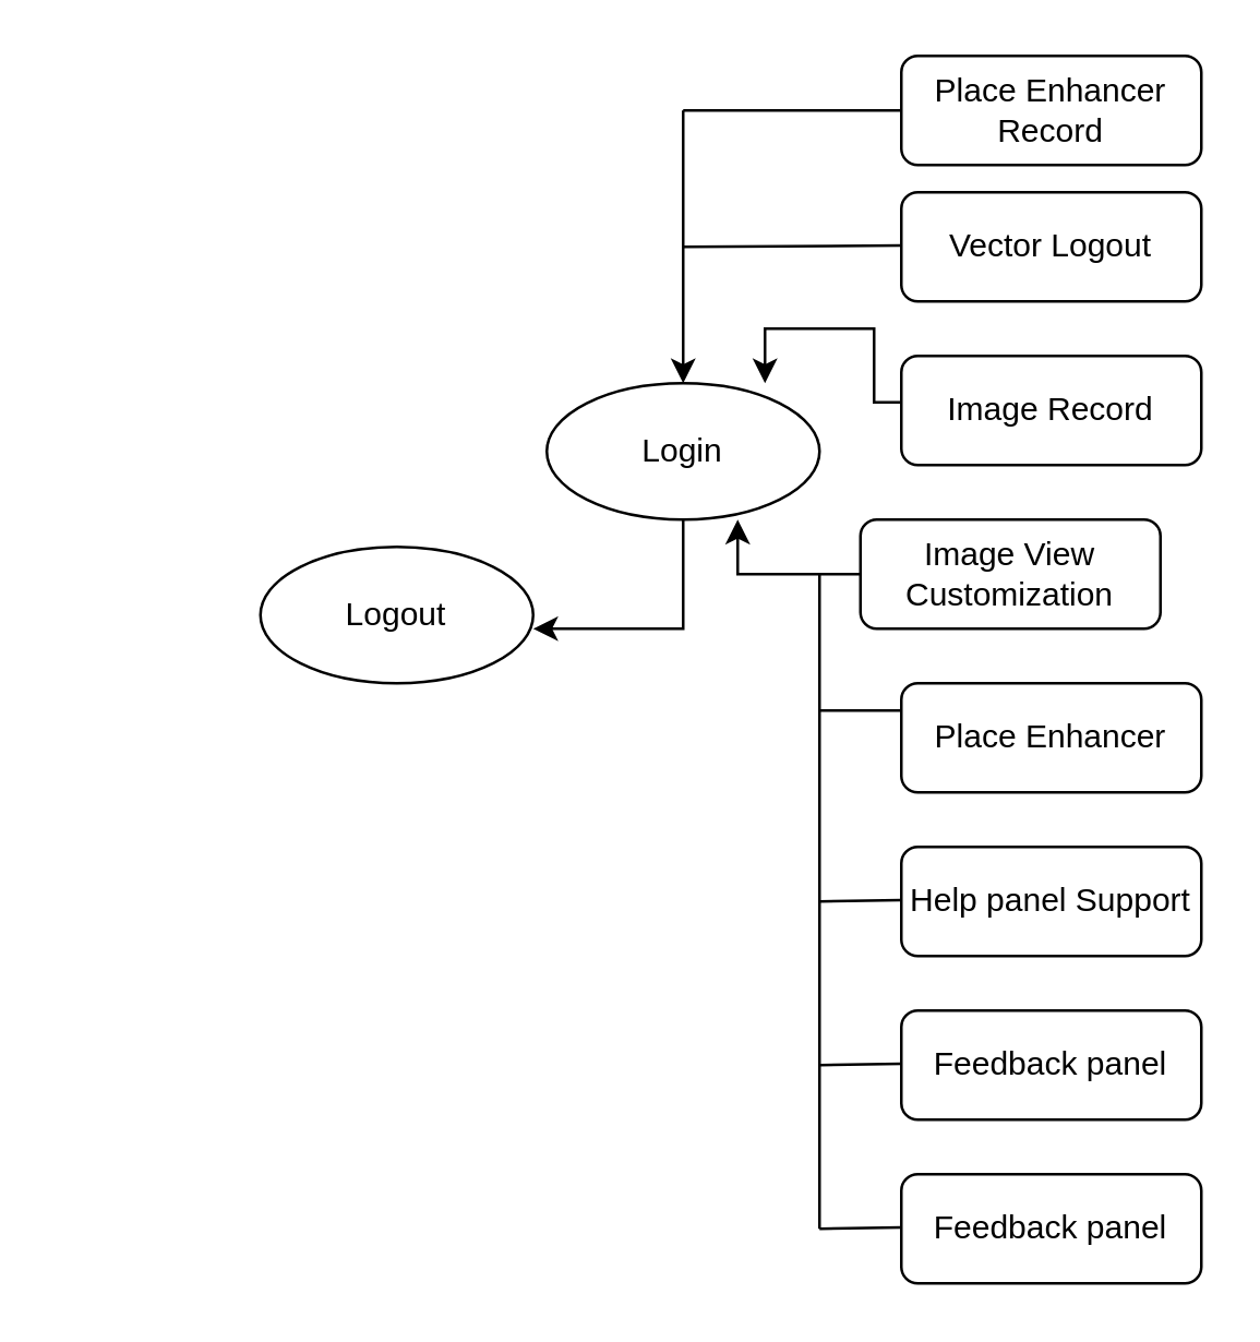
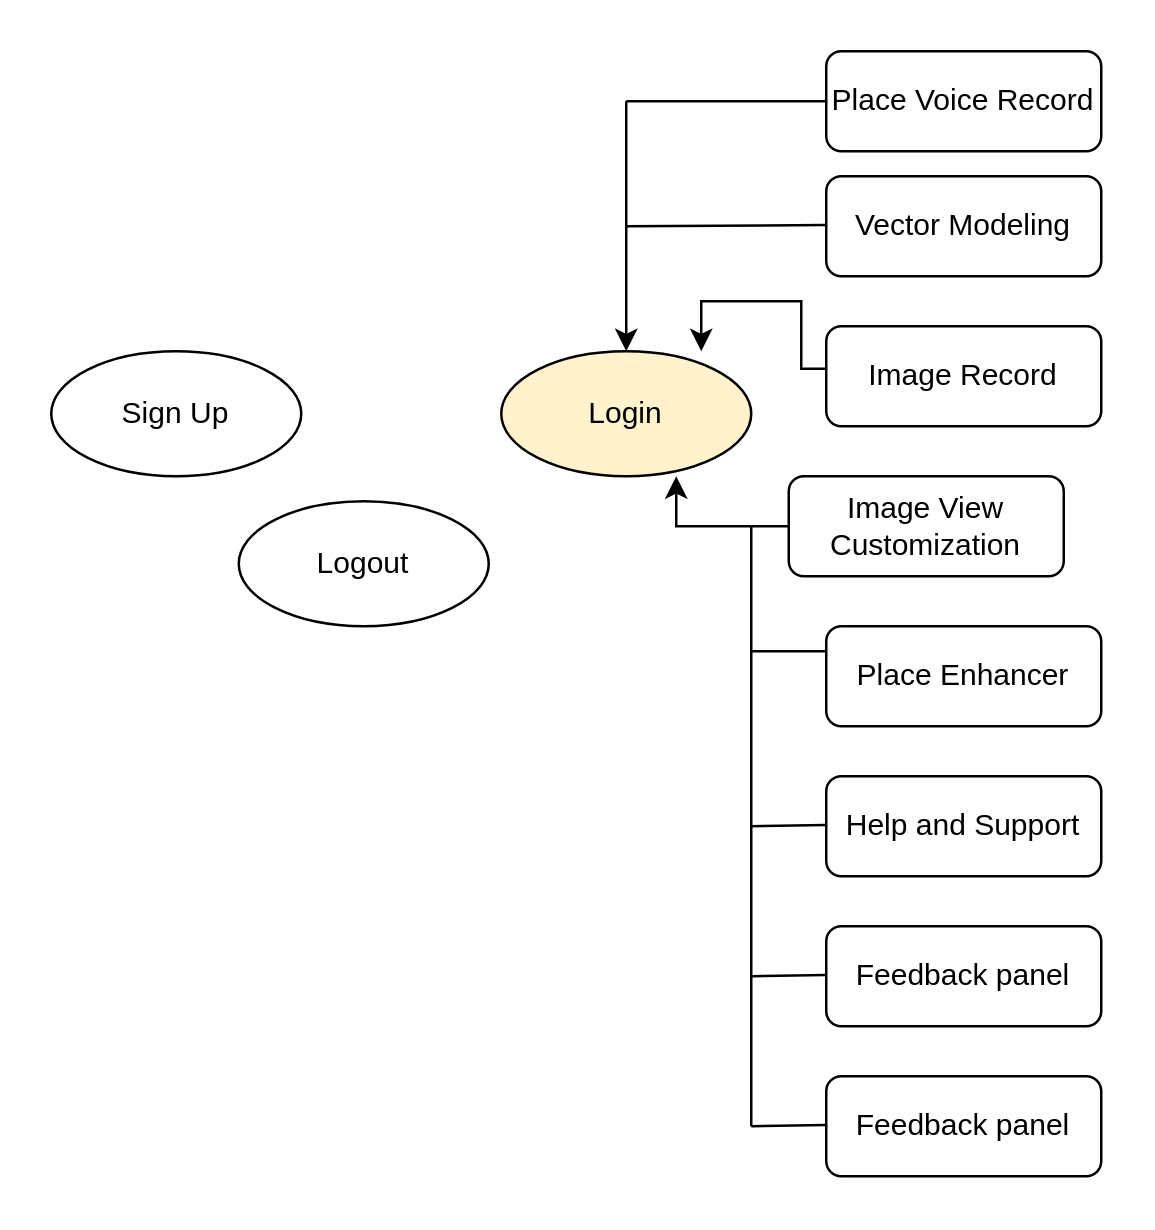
- <mxCell id="5" value="Place Enhancer Record" style="rounded=1;whiteSpace=wrap;html=1;" vertex="1" parent="1"><mxGeometry x="330" y="20" width="110" height="40" as="geometry" /></mxCell>
+ <mxCell id="5" value="Place Voice Record" style="rounded=1;whiteSpace=wrap;html=1;" vertex="1" parent="1"><mxGeometry x="330" y="20" width="110" height="40" as="geometry" /></mxCell>
- <mxCell id="6" value="Vector Logout" style="rounded=1;whiteSpace=wrap;html=1;" vertex="1" parent="1"><mxGeometry x="330" y="70" width="110" height="40" as="geometry" /></mxCell>
+ <mxCell id="6" value="Vector Modeling" style="rounded=1;whiteSpace=wrap;html=1;" vertex="1" parent="1"><mxGeometry x="330" y="70" width="110" height="40" as="geometry" /></mxCell>
+ <mxCell id="2" value="Sign Up" style="ellipse;whiteSpace=wrap;html=1;" vertex="1" parent="1"><mxGeometry x="20" y="140" width="100" height="50" as="geometry" /></mxCell>
- <mxCell id="3" value="Login" style="ellipse;whiteSpace=wrap;html=1;" vertex="1" parent="1"><mxGeometry x="200" y="140" width="100" height="50" as="geometry" /></mxCell>
+ <mxCell id="3" value="Login" style="ellipse;whiteSpace=wrap;html=1;fillColor=#fff2cc;" vertex="1" parent="1"><mxGeometry x="200" y="140" width="100" height="50" as="geometry" /></mxCell>
- <mxCell id="11" value="" style="endArrow=classic;html=1;rounded=0;exitX=0.5;exitY=1;exitDx=0;exitDy=0;entryX=1;entryY=0.6;entryDx=0;entryDy=0;entryPerimeter=0;" edge="1" parent="1" source="3" target="12"><mxGeometry width="50" height="50" relative="1" as="geometry"><mxPoint x="140" y="270" as="sourcePoint" /><mxPoint x="140" y="230" as="targetPoint" /><Array as="points"><mxPoint x="250" y="230" /></Array></mxGeometry></mxCell>
- <mxCell id="7" value="Help panel Support" style="rounded=1;whiteSpace=wrap;html=1;" vertex="1" parent="1"><mxGeometry x="330" y="310" width="110" height="40" as="geometry" /></mxCell>
+ <mxCell id="7" value="Help and Support" style="rounded=1;whiteSpace=wrap;html=1;" vertex="1" parent="1"><mxGeometry x="330" y="310" width="110" height="40" as="geometry" /></mxCell>
